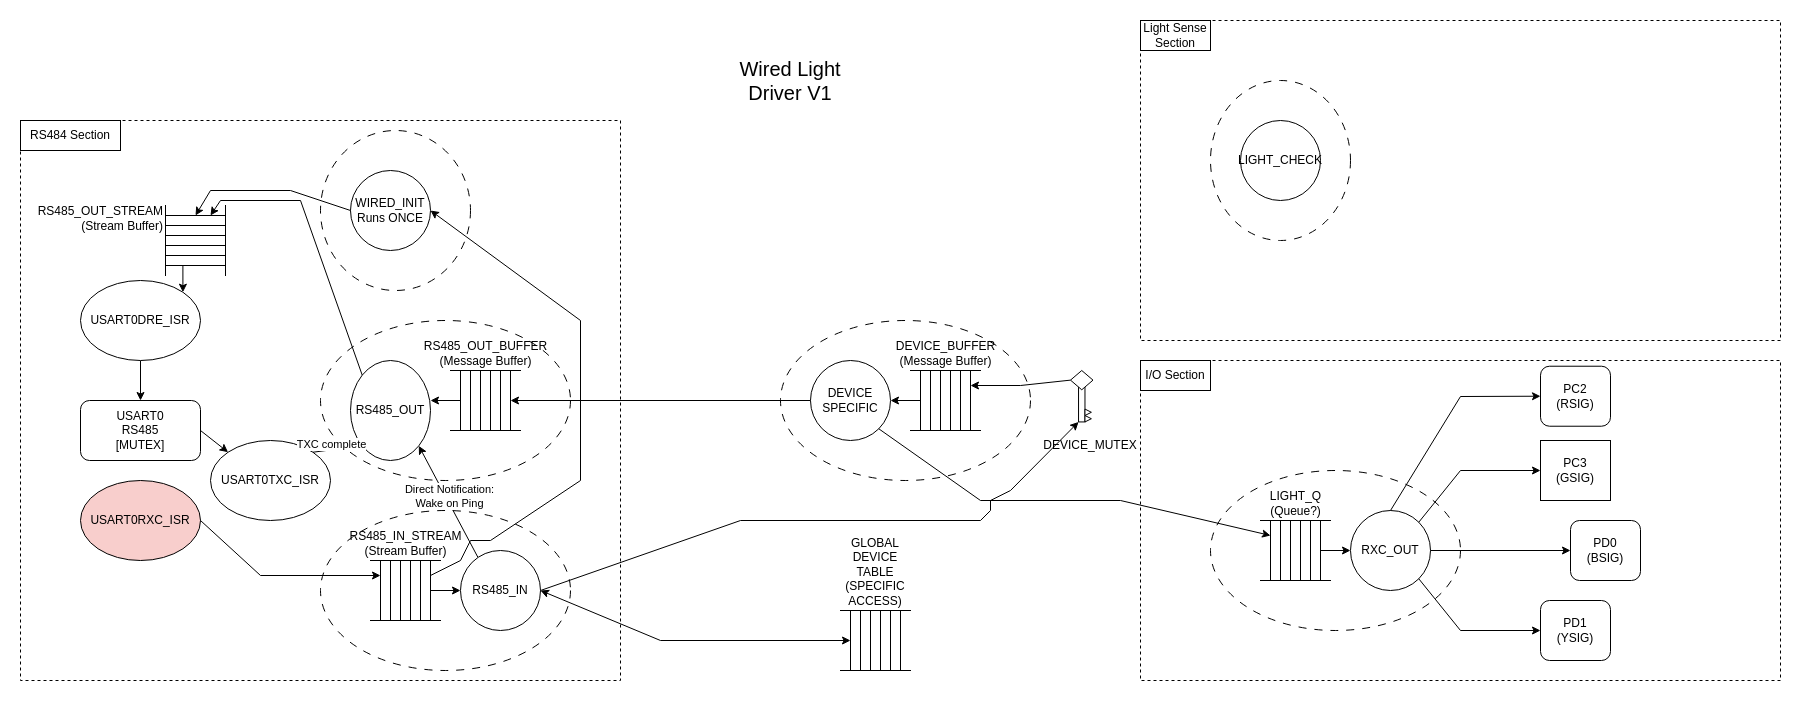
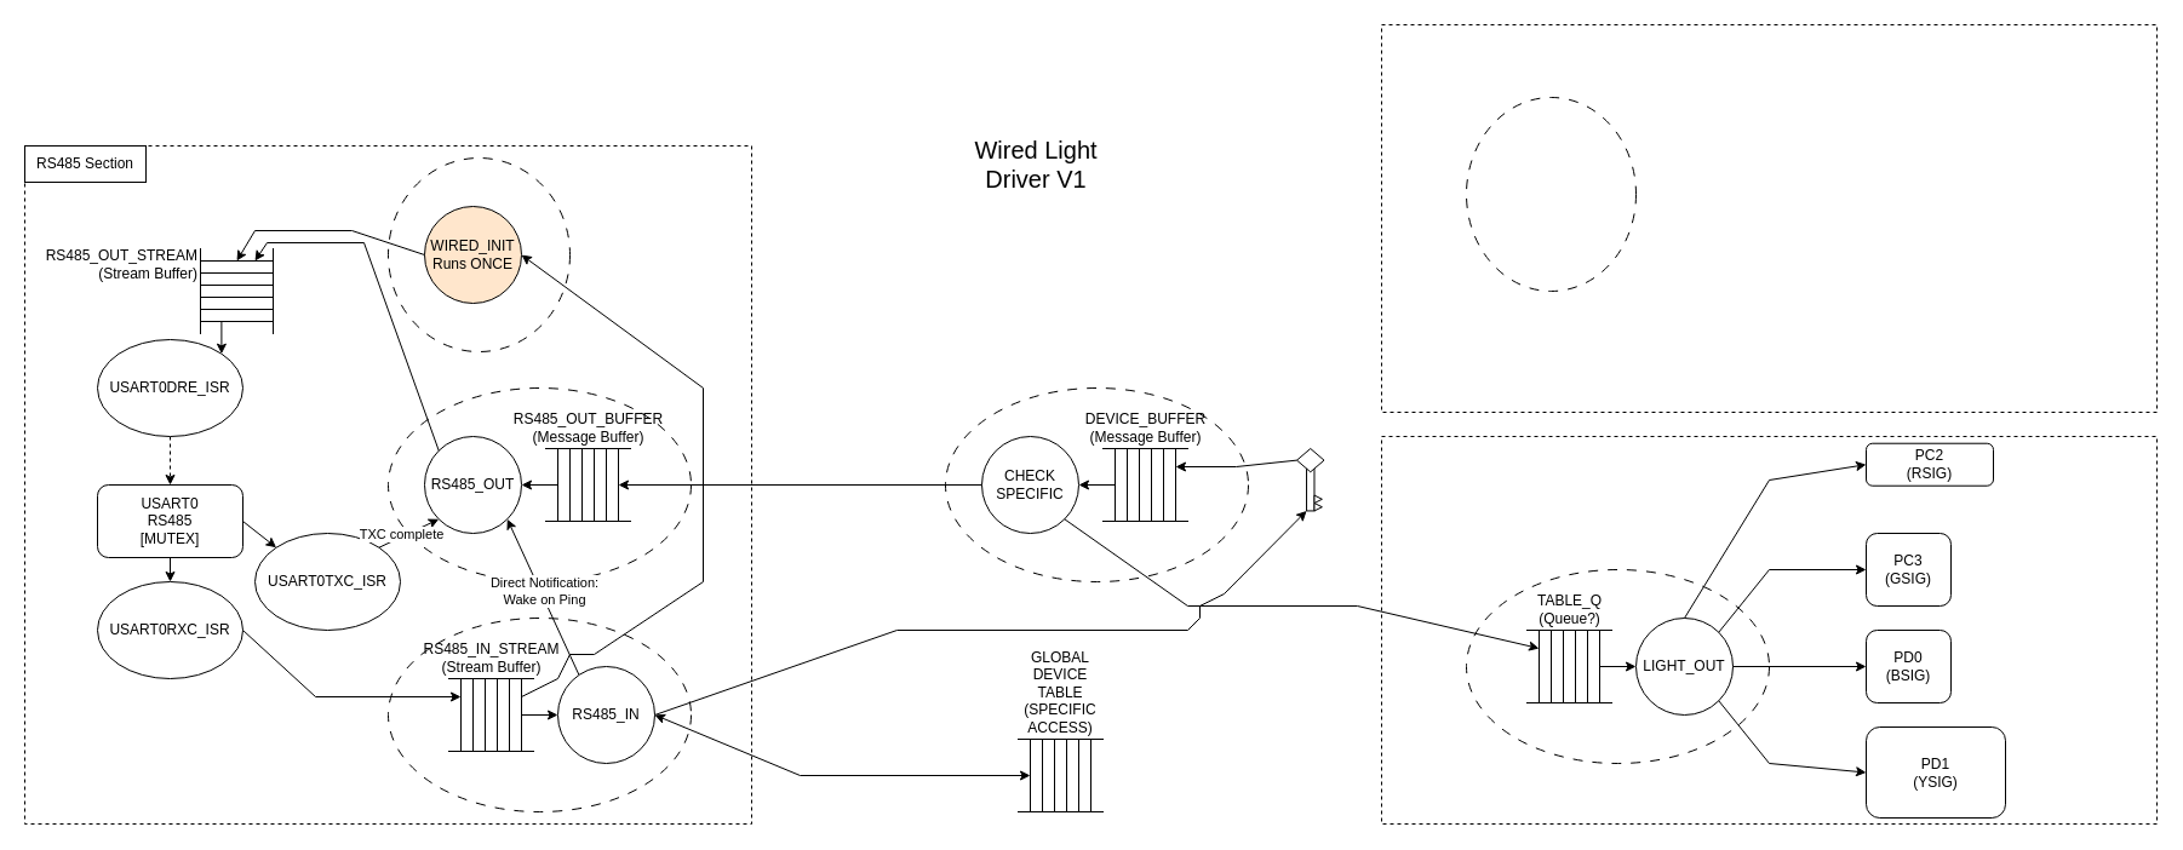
- <mxCell id="108" value="Light Sense&lt;div&gt;Section&lt;/div&gt;" style="text;html=1;align=center;verticalAlign=middle;whiteSpace=wrap;rounded=0;strokeColor=default;" vertex="1" parent="1"><mxGeometry x="1140" y="20" width="70" height="30" as="geometry" /></mxCell>
- <mxCell id="103" value="Wired Light Driver V1" style="text;html=1;align=center;verticalAlign=middle;whiteSpace=wrap;rounded=0;fontSize=20;" parent="1" vertex="1"><mxGeometry x="715" y="65" width="150" height="30" as="geometry" /></mxCell>
+ <mxCell id="103" value="Wired Light Driver V1" style="text;html=1;align=center;verticalAlign=middle;whiteSpace=wrap;rounded=0;fontSize=20;" parent="1" vertex="1"><mxGeometry x="780" y="120" width="150" height="30" as="geometry" /></mxCell>
- <mxCell id="53" value="RS484 Section" style="rounded=0;whiteSpace=wrap;html=1;" parent="1" vertex="1"><mxGeometry x="20" y="120" width="100" height="30" as="geometry" /></mxCell>
+ <mxCell id="53" value="RS485 Section" style="rounded=0;whiteSpace=wrap;html=1;" parent="1" vertex="1"><mxGeometry x="20" y="120" width="100" height="30" as="geometry" /></mxCell>
- <mxCell id="110" value="LIGHT_CHECK" style="ellipse;whiteSpace=wrap;html=1;aspect=fixed;flipH=0;movable=1;resizable=1;rotatable=1;deletable=1;editable=1;locked=0;connectable=1;" vertex="1" parent="1"><mxGeometry x="1240" y="120" width="80" height="80" as="geometry" /></mxCell>
- <mxCell id="50" value="WIRED_INIT&lt;div&gt;Runs ONCE&lt;/div&gt;" style="ellipse;whiteSpace=wrap;html=1;aspect=fixed;flipH=0;movable=1;resizable=1;rotatable=1;deletable=1;editable=1;locked=0;connectable=1;container=0;" parent="48" vertex="1"><mxGeometry x="30" y="40" width="80" height="80" as="geometry" /></mxCell>
+ <mxCell id="50" value="WIRED_INIT&lt;div&gt;Runs ONCE&lt;/div&gt;" style="ellipse;whiteSpace=wrap;html=1;aspect=fixed;flipH=0;movable=1;resizable=1;rotatable=1;deletable=1;editable=1;locked=0;connectable=1;container=0;fillColor=#ffe6cc;" parent="48" vertex="1"><mxGeometry x="30" y="40" width="80" height="80" as="geometry" /></mxCell>
- <mxCell id="102" value="I/O Section" style="text;html=1;align=center;verticalAlign=middle;whiteSpace=wrap;rounded=0;strokeColor=default;" parent="1" vertex="1"><mxGeometry x="1140" y="360" width="70" height="30" as="geometry" /></mxCell>
- <mxCell id="38" style="edgeStyle=orthogonalEdgeStyle;rounded=0;orthogonalLoop=1;jettySize=auto;html=1;exitX=0.5;exitY=1;exitDx=0;exitDy=0;entryX=0.5;entryY=0;entryDx=0;entryDy=0;" parent="1" source="39" target="5" edge="1"><mxGeometry relative="1" as="geometry" /></mxCell>
+ <mxCell id="38" style="edgeStyle=orthogonalEdgeStyle;rounded=0;orthogonalLoop=1;jettySize=auto;html=1;exitX=0.5;exitY=1;exitDx=0;exitDy=0;entryX=0.5;entryY=0;entryDx=0;entryDy=0;dashed=1;" parent="1" source="39" target="5" edge="1"><mxGeometry relative="1" as="geometry" /></mxCell>
- <mxCell id="105" value="&lt;div&gt;PC2&lt;/div&gt;&lt;div&gt;(RSIG)&lt;/div&gt;" style="rounded=1;whiteSpace=wrap;html=1;movable=1;resizable=1;rotatable=1;deletable=1;editable=1;locked=0;connectable=1;" vertex="1" parent="1"><mxGeometry x="1540" y="365.72" width="70" height="60" as="geometry" /></mxCell>
+ <mxCell id="105" value="&lt;div&gt;PC2&lt;/div&gt;&lt;div&gt;(RSIG)&lt;/div&gt;" style="rounded=1;whiteSpace=wrap;html=1;movable=1;resizable=1;rotatable=1;deletable=1;editable=1;locked=0;connectable=1;" vertex="1" parent="1"><mxGeometry x="1540" y="365.72" width="105" height="35" as="geometry" /></mxCell>
- <mxCell id="72" value="DEVICE SPECIFIC" style="ellipse;whiteSpace=wrap;html=1;aspect=fixed;flipH=0;movable=1;resizable=1;rotatable=1;deletable=1;editable=1;locked=0;connectable=1;" parent="62" vertex="1"><mxGeometry x="30" y="40" width="80" height="80" as="geometry" /></mxCell>
+ <mxCell id="72" value="CHECK SPECIFIC" style="ellipse;whiteSpace=wrap;html=1;aspect=fixed;flipH=0;movable=1;resizable=1;rotatable=1;deletable=1;editable=1;locked=0;connectable=1;" parent="62" vertex="1"><mxGeometry x="30" y="40" width="80" height="80" as="geometry" /></mxCell>
- <mxCell id="8" value="RS485_OUT" style="ellipse;whiteSpace=wrap;html=1;aspect=fixed;flipH=0;movable=1;resizable=1;rotatable=1;deletable=1;editable=1;locked=0;connectable=1;container=0;" parent="6" vertex="1"><mxGeometry x="30" y="40" width="80" height="100" as="geometry" /></mxCell>
+ <mxCell id="8" value="RS485_OUT" style="ellipse;whiteSpace=wrap;html=1;aspect=fixed;flipH=0;movable=1;resizable=1;rotatable=1;deletable=1;editable=1;locked=0;connectable=1;container=0;" parent="6" vertex="1"><mxGeometry x="30" y="40" width="80" height="80" as="geometry" /></mxCell>
- <mxCell id="95" value="DEVICE_MUTEX" style="text;html=1;align=center;verticalAlign=middle;whiteSpace=wrap;rounded=0;" parent="1" vertex="1"><mxGeometry x="1060" y="430" width="60" height="30" as="geometry" /></mxCell>
+ <mxCell id="43" value="" style="endArrow=classic;html=1;rounded=0;exitX=0.5;exitY=1;exitDx=0;exitDy=0;entryX=0.5;entryY=0;entryDx=0;entryDy=0;" parent="1" source="5" target="42" edge="1"><mxGeometry width="50" height="50" relative="1" as="geometry"><mxPoint x="260" y="510" as="sourcePoint" /><mxPoint x="310" y="460" as="targetPoint" /></mxGeometry></mxCell>
- <mxCell id="96" value="&lt;div&gt;PC3&lt;/div&gt;&lt;div&gt;(GSIG)&lt;/div&gt;" style="whiteSpace=wrap;html=1;movable=1;resizable=1;rotatable=1;deletable=1;editable=1;locked=0;connectable=1;rounded=0;" parent="1" vertex="1"><mxGeometry x="1540" y="440" width="70" height="60" as="geometry" /></mxCell>
+ <mxCell id="96" value="&lt;div&gt;PC3&lt;/div&gt;&lt;div&gt;(GSIG)&lt;/div&gt;" style="rounded=1;whiteSpace=wrap;html=1;movable=1;resizable=1;rotatable=1;deletable=1;editable=1;locked=0;connectable=1;" parent="1" vertex="1"><mxGeometry x="1540" y="440" width="70" height="60" as="geometry" /></mxCell>
- <mxCell id="79" value="LIGHT_Q&lt;br&gt;(Queue?)" style="rounded=0;movable=1;resizable=1;rotatable=1;deletable=1;editable=1;locked=0;connectable=1;labelPosition=center;verticalLabelPosition=top;align=center;verticalAlign=bottom;html=1;" parent="76" vertex="1"><mxGeometry x="30" width="10" height="60" as="geometry" /></mxCell>
+ <mxCell id="79" value="TABLE_Q&lt;br&gt;(Queue?)" style="rounded=0;movable=1;resizable=1;rotatable=1;deletable=1;editable=1;locked=0;connectable=1;labelPosition=center;verticalLabelPosition=top;align=center;verticalAlign=bottom;html=1;" parent="76" vertex="1"><mxGeometry x="30" width="10" height="60" as="geometry" /></mxCell>
- <mxCell id="42" value="USART0RXC_ISR" style="ellipse;whiteSpace=wrap;html=1;movable=1;resizable=1;rotatable=1;deletable=1;editable=1;locked=0;connectable=1;fillColor=#f8cecc;" parent="1" vertex="1"><mxGeometry x="80" y="480" width="120" height="80" as="geometry" /></mxCell>
+ <mxCell id="42" value="USART0RXC_ISR" style="ellipse;whiteSpace=wrap;html=1;movable=1;resizable=1;rotatable=1;deletable=1;editable=1;locked=0;connectable=1;" parent="1" vertex="1"><mxGeometry x="80" y="480" width="120" height="80" as="geometry" /></mxCell>
- <mxCell id="84" value="RXC_OUT" style="ellipse;whiteSpace=wrap;html=1;aspect=fixed;flipH=0;movable=1;resizable=1;rotatable=1;deletable=1;editable=1;locked=0;connectable=1;" parent="74" vertex="1"><mxGeometry x="140" y="40" width="80" height="80" as="geometry" /></mxCell>
+ <mxCell id="84" value="LIGHT_OUT" style="ellipse;whiteSpace=wrap;html=1;aspect=fixed;flipH=0;movable=1;resizable=1;rotatable=1;deletable=1;editable=1;locked=0;connectable=1;" parent="74" vertex="1"><mxGeometry x="140" y="40" width="80" height="80" as="geometry" /></mxCell>
- <mxCell id="97" value="&lt;div&gt;PD0&lt;/div&gt;&lt;div&gt;(BSIG)&lt;/div&gt;" style="rounded=1;whiteSpace=wrap;html=1;movable=1;resizable=1;rotatable=1;deletable=1;editable=1;locked=0;connectable=1;" parent="1" vertex="1"><mxGeometry x="1570" y="520" width="70" height="60" as="geometry" /></mxCell>
+ <mxCell id="97" value="&lt;div&gt;PD0&lt;/div&gt;&lt;div&gt;(BSIG)&lt;/div&gt;" style="rounded=1;whiteSpace=wrap;html=1;movable=1;resizable=1;rotatable=1;deletable=1;editable=1;locked=0;connectable=1;" parent="1" vertex="1"><mxGeometry x="1540" y="520" width="70" height="60" as="geometry" /></mxCell>
- <mxCell id="98" value="&lt;div&gt;PD1&lt;/div&gt;&lt;div&gt;(YSIG)&lt;/div&gt;" style="rounded=1;whiteSpace=wrap;html=1;movable=1;resizable=1;rotatable=1;deletable=1;editable=1;locked=0;connectable=1;" parent="1" vertex="1"><mxGeometry x="1540" y="600" width="70" height="60" as="geometry" /></mxCell>
+ <mxCell id="98" value="&lt;div&gt;PD1&lt;/div&gt;&lt;div&gt;(YSIG)&lt;/div&gt;" style="rounded=1;whiteSpace=wrap;html=1;movable=1;resizable=1;rotatable=1;deletable=1;editable=1;locked=0;connectable=1;" parent="1" vertex="1"><mxGeometry x="1540" y="600" width="115" height="75" as="geometry" /></mxCell>
